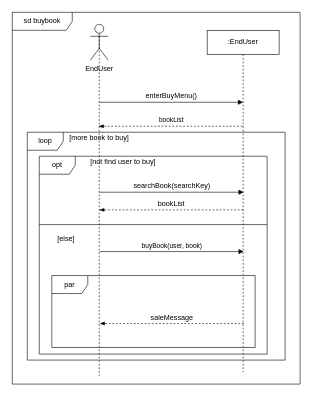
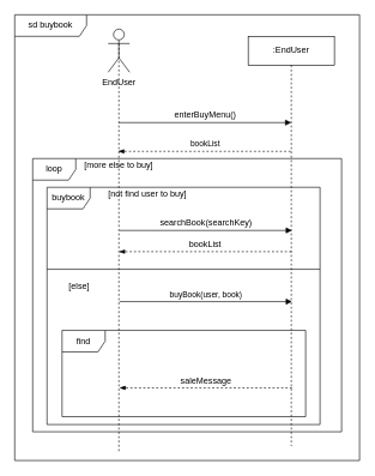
- <mxCell id="12" value="[more book to buy]" style="text;html=1;strokeColor=none;fillColor=none;align=center;verticalAlign=middle;whiteSpace=wrap;rounded=0;" parent="1" vertex="1"><mxGeometry x="105" y="220" width="120" height="20" as="geometry" /></mxCell>
+ <mxCell id="12" value="[more else to buy]" style="text;html=1;strokeColor=none;fillColor=none;align=center;verticalAlign=middle;whiteSpace=wrap;rounded=0;" parent="1" vertex="1"><mxGeometry x="105" y="220" width="120" height="20" as="geometry" /></mxCell>
- <mxCell id="4" value="opt" style="shape=umlFrame;whiteSpace=wrap;html=1;" parent="1" vertex="1"><mxGeometry x="65" y="260" width="380" height="330" as="geometry" /></mxCell>
+ <mxCell id="4" value="buybook" style="shape=umlFrame;whiteSpace=wrap;html=1;" parent="1" vertex="1"><mxGeometry x="65" y="260" width="380" height="330" as="geometry" /></mxCell>
- <mxCell id="5" value="par" style="shape=umlFrame;whiteSpace=wrap;html=1;" parent="1" vertex="1"><mxGeometry x="85.9" y="459" width="339.1" height="120" as="geometry" /></mxCell>
+ <mxCell id="5" value="find" style="shape=umlFrame;whiteSpace=wrap;html=1;" parent="1" vertex="1"><mxGeometry x="85.9" y="459" width="339.1" height="120" as="geometry" /></mxCell>
